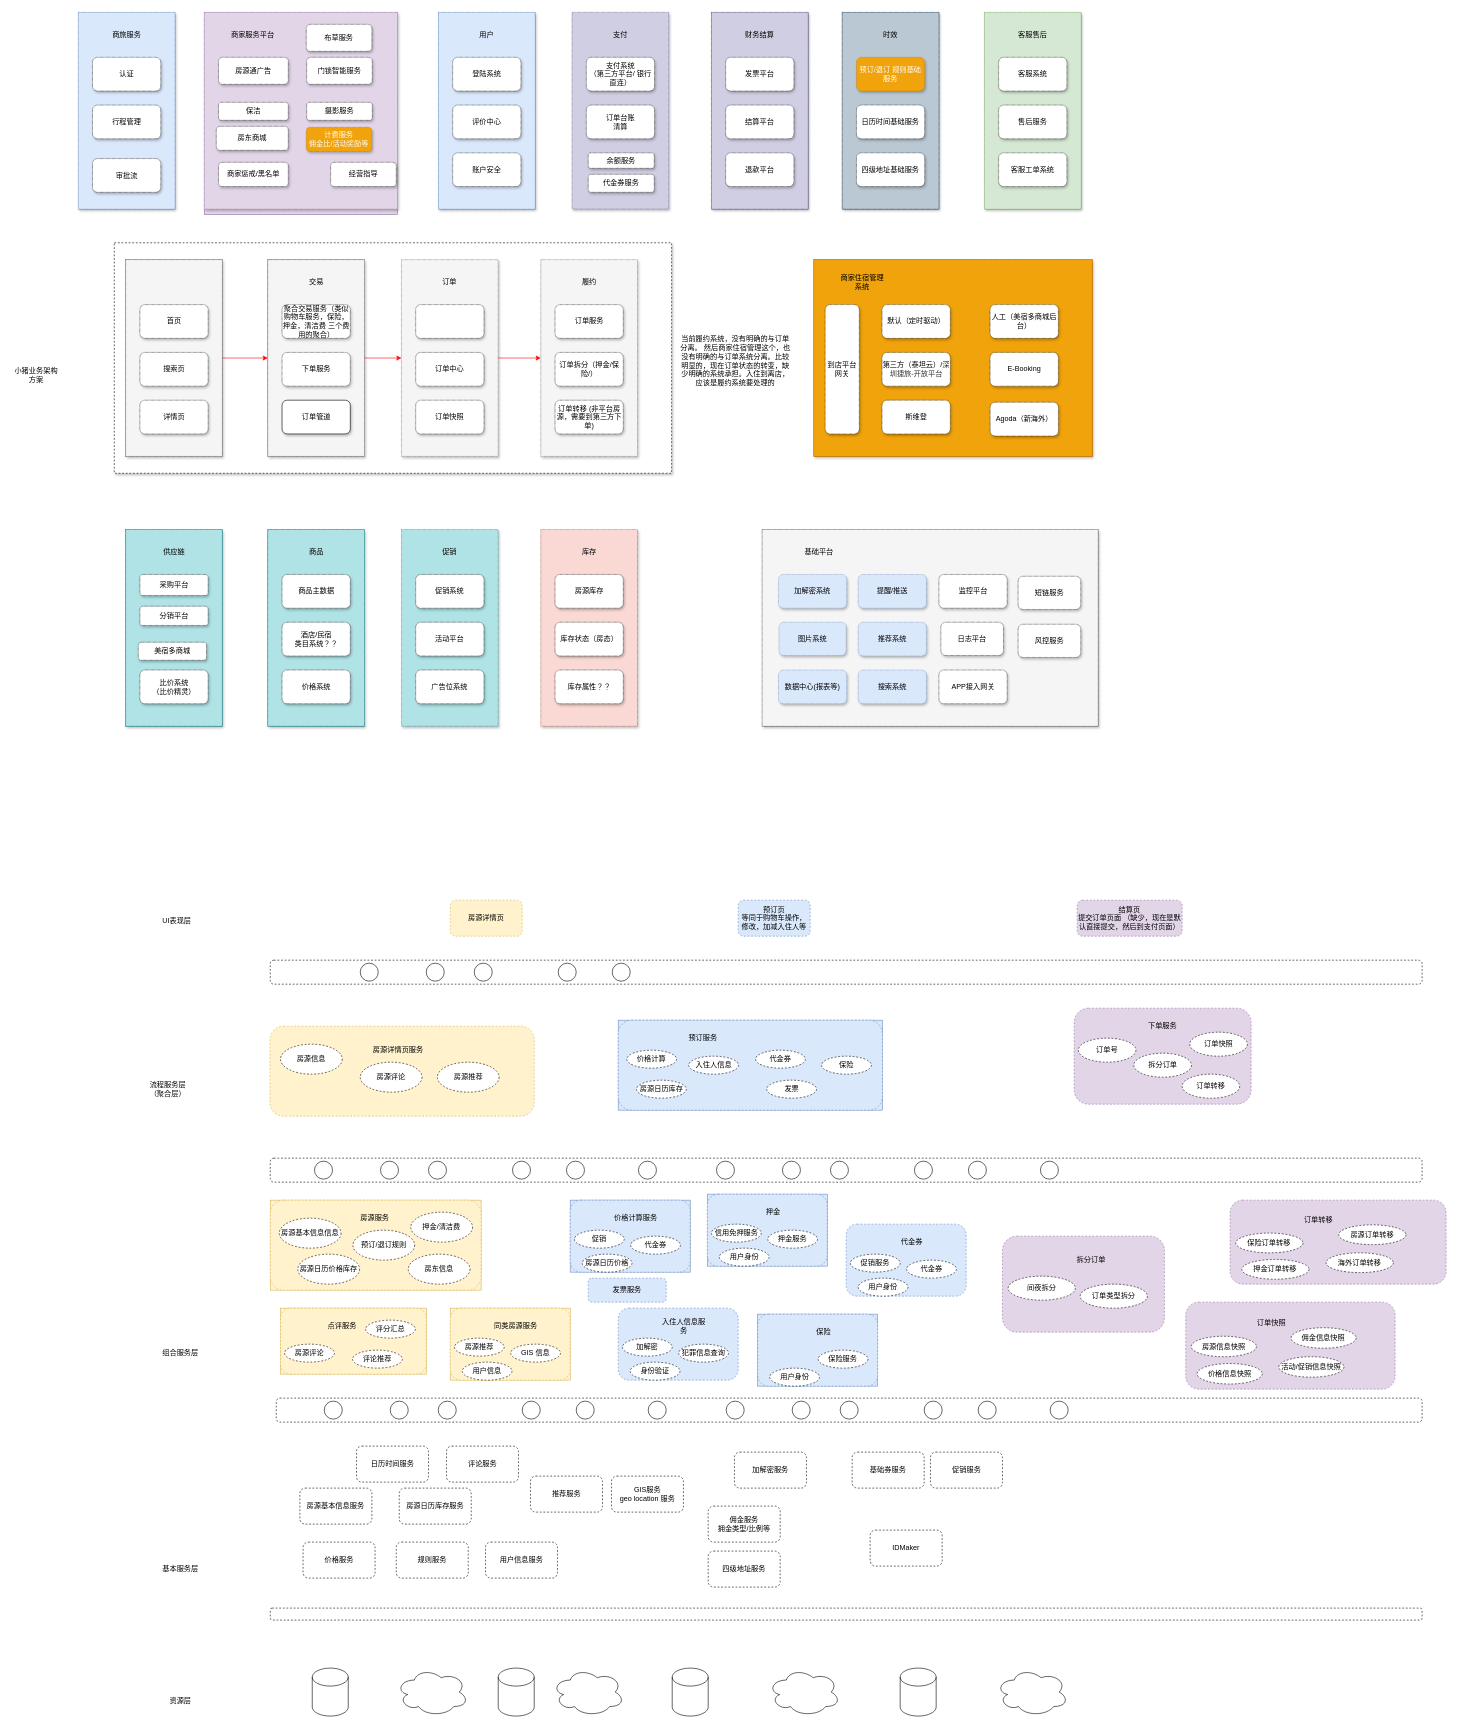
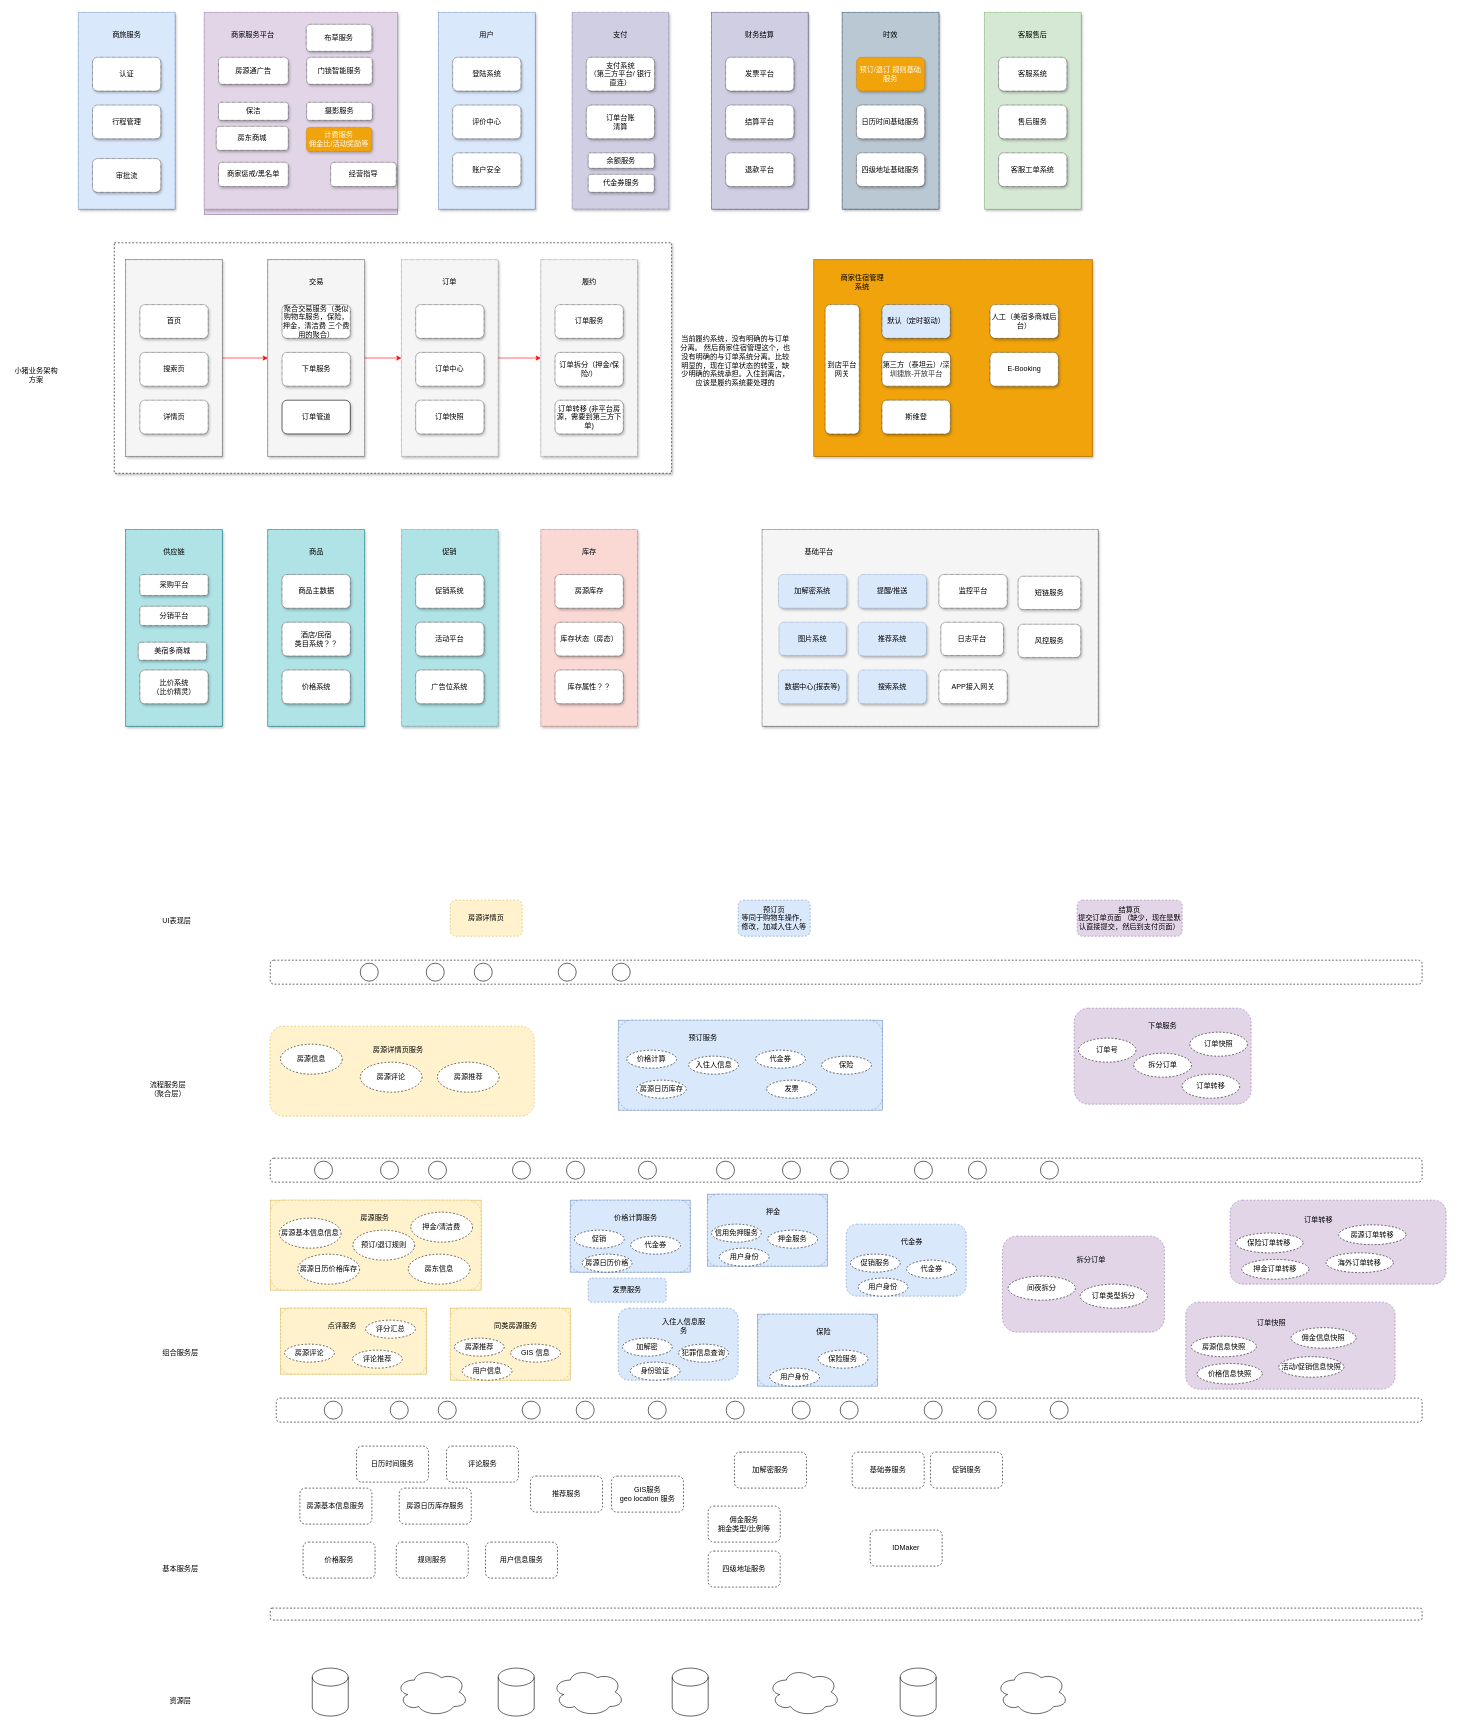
- <mxCell id="55" value="默认（定时驱动）" style="rounded=1;whiteSpace=wrap;html=1;shadow=1;dashed=1;dashPattern=1 1;" vertex="1" parent="51"><mxGeometry x="113.757" y="74.961" width="113.757" height="56.22" as="geometry" /></mxCell>
+ <mxCell id="55" value="默认（定时驱动）" style="rounded=1;whiteSpace=wrap;html=1;shadow=1;dashed=1;dashPattern=1 1;fillColor=#dae8fc;" vertex="1" parent="51"><mxGeometry x="113.757" y="74.961" width="113.757" height="56.22" as="geometry" /></mxCell>
- <mxCell id="114" value="Agoda（新海外）" style="rounded=1;whiteSpace=wrap;html=1;shadow=1;dashed=1;dashPattern=1 1;" vertex="1" parent="1"><mxGeometry x="1650.004" y="670" width="113.757" height="56.22" as="geometry" /></mxCell>
